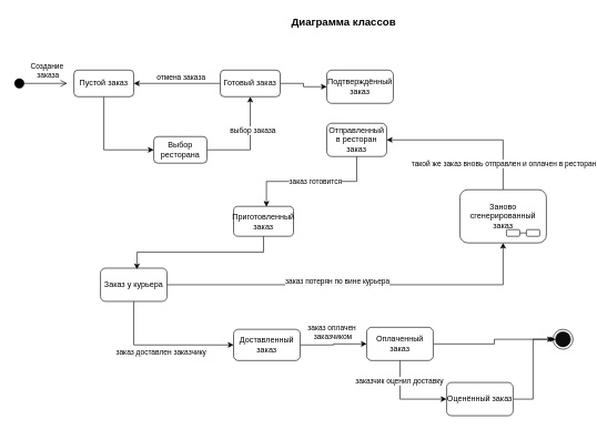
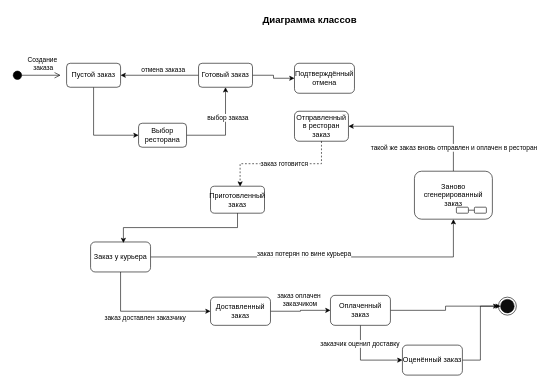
- <mxCell id="16" value="Подтверждённый заказ" style="rounded=1;whiteSpace=wrap;html=1;" vertex="1" parent="1"><mxGeometry x="490" y="105" width="100" height="50" as="geometry" /></mxCell>
+ <mxCell id="16" value="Подтверждённый отмена" style="rounded=1;whiteSpace=wrap;html=1;" vertex="1" parent="1"><mxGeometry x="490" y="105" width="100" height="50" as="geometry" /></mxCell>
- <mxCell id="36" style="edgeStyle=orthogonalEdgeStyle;rounded=0;orthogonalLoop=1;jettySize=auto;html=1;exitX=0.5;exitY=1;exitDx=0;exitDy=0;entryX=0.548;entryY=0.013;entryDx=0;entryDy=0;entryPerimeter=0;" edge="1" parent="1" source="17" target="18"><mxGeometry relative="1" as="geometry" /></mxCell>
+ <mxCell id="36" style="edgeStyle=orthogonalEdgeStyle;rounded=0;orthogonalLoop=1;jettySize=auto;html=1;exitX=0.5;exitY=1;exitDx=0;exitDy=0;entryX=0.548;entryY=0.013;entryDx=0;entryDy=0;entryPerimeter=0;dashed=1;" edge="1" parent="1" source="17" target="18"><mxGeometry relative="1" as="geometry" /></mxCell>
